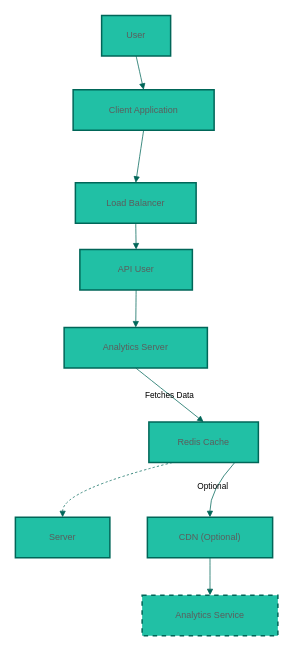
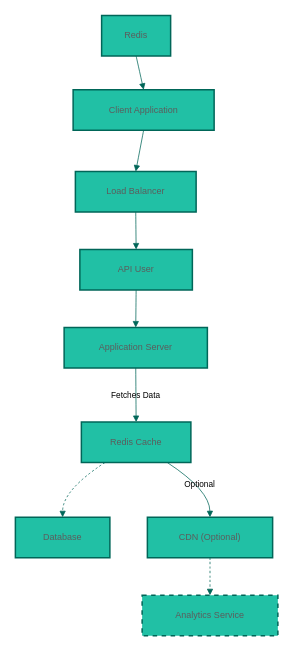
- <mxCell id="2" value="User" style="whiteSpace=wrap;strokeWidth=2;labelBackgroundColor=none;fillColor=#21C0A5;strokeColor=#006658;fontColor=#5C5C5C;" parent="1" vertex="1"><mxGeometry x="135" y="20" width="92" height="54" as="geometry" /></mxCell>
+ <mxCell id="2" value="Redis" style="whiteSpace=wrap;strokeWidth=2;labelBackgroundColor=none;fillColor=#21C0A5;strokeColor=#006658;fontColor=#5C5C5C;" parent="1" vertex="1"><mxGeometry x="135" y="20" width="92" height="54" as="geometry" /></mxCell>
- <mxCell id="4" value="Load Balancer" style="whiteSpace=wrap;strokeWidth=2;labelBackgroundColor=none;fillColor=#21C0A5;strokeColor=#006658;fontColor=#5C5C5C;" parent="1" vertex="1"><mxGeometry x="100" y="243" width="161" height="54" as="geometry" /></mxCell>
+ <mxCell id="4" value="Load Balancer" style="whiteSpace=wrap;strokeWidth=2;labelBackgroundColor=none;fillColor=#21C0A5;strokeColor=#006658;fontColor=#5C5C5C;" parent="1" vertex="1"><mxGeometry x="100" y="228" width="161" height="54" as="geometry" /></mxCell>
- <mxCell id="6" value="Analytics Server" style="whiteSpace=wrap;strokeWidth=2;labelBackgroundColor=none;fillColor=#21C0A5;strokeColor=#006658;fontColor=#5C5C5C;" parent="1" vertex="1"><mxGeometry x="85" y="436" width="191" height="54" as="geometry" /></mxCell>
+ <mxCell id="6" value="Application Server" style="whiteSpace=wrap;strokeWidth=2;labelBackgroundColor=none;fillColor=#21C0A5;strokeColor=#006658;fontColor=#5C5C5C;" parent="1" vertex="1"><mxGeometry x="85" y="436" width="191" height="54" as="geometry" /></mxCell>
- <mxCell id="7" value="Redis Cache" style="whiteSpace=wrap;strokeWidth=2;labelBackgroundColor=none;fillColor=#21C0A5;strokeColor=#006658;fontColor=#5C5C5C;" parent="1" vertex="1"><mxGeometry x="198" y="562" width="146" height="54" as="geometry" /></mxCell>
+ <mxCell id="7" value="Redis Cache" style="whiteSpace=wrap;strokeWidth=2;labelBackgroundColor=none;fillColor=#21C0A5;strokeColor=#006658;fontColor=#5C5C5C;" parent="1" vertex="1"><mxGeometry x="108" y="562" width="146" height="54" as="geometry" /></mxCell>
- <mxCell id="8" value="Server" style="whiteSpace=wrap;strokeWidth=2;labelBackgroundColor=none;fillColor=#21C0A5;strokeColor=#006658;fontColor=#5C5C5C;" parent="1" vertex="1"><mxGeometry x="20" y="689" width="126" height="54" as="geometry" /></mxCell>
+ <mxCell id="8" value="Database" style="whiteSpace=wrap;strokeWidth=2;labelBackgroundColor=none;fillColor=#21C0A5;strokeColor=#006658;fontColor=#5C5C5C;" parent="1" vertex="1"><mxGeometry x="20" y="689" width="126" height="54" as="geometry" /></mxCell>
- <mxCell id="18" value="" style="curved=1;startArrow=none;endArrow=block;exitX=0.5;exitY=1;entryX=0.5;entryY=0;labelBackgroundColor=none;strokeColor=#006658;fontColor=default;" parent="1" source="9" target="10" edge="1"><mxGeometry relative="1" as="geometry"><Array as="points" /></mxGeometry></mxCell>
+ <mxCell id="18" value="" style="curved=1;startArrow=none;endArrow=block;exitX=0.5;exitY=1;entryX=0.5;entryY=0;labelBackgroundColor=none;strokeColor=#006658;fontColor=default;dashed=1;" parent="1" source="9" target="10" edge="1"><mxGeometry relative="1" as="geometry"><Array as="points" /></mxGeometry></mxCell>
